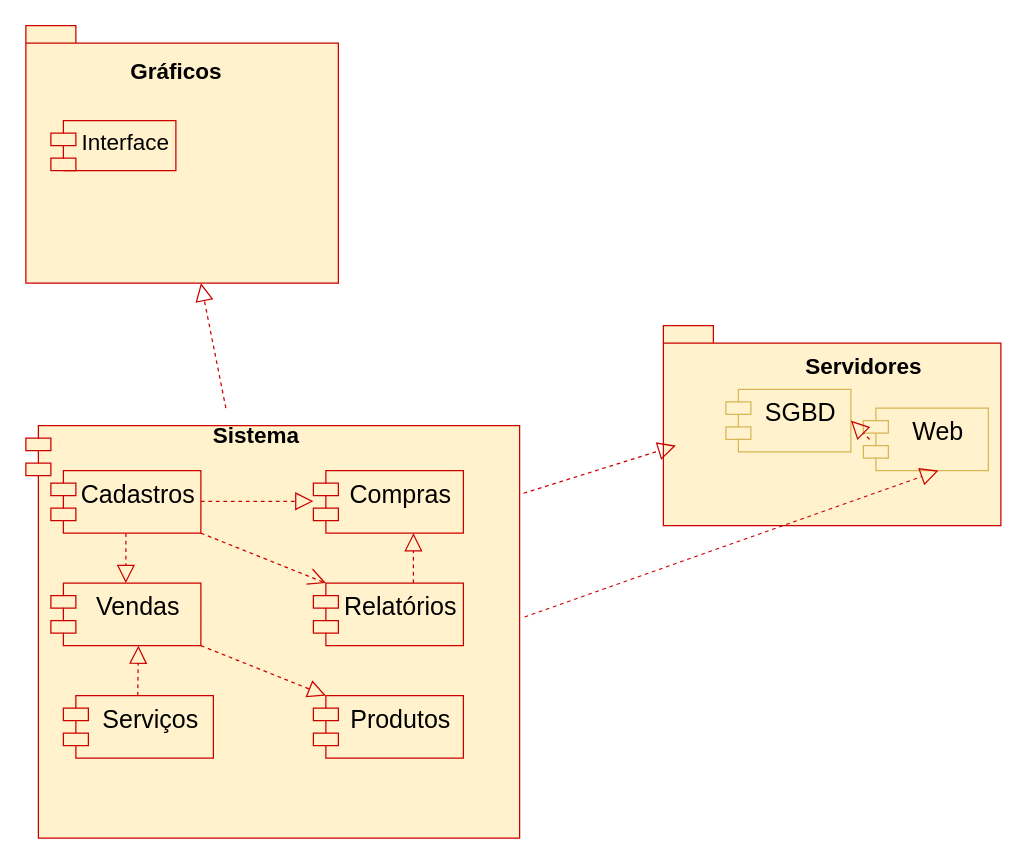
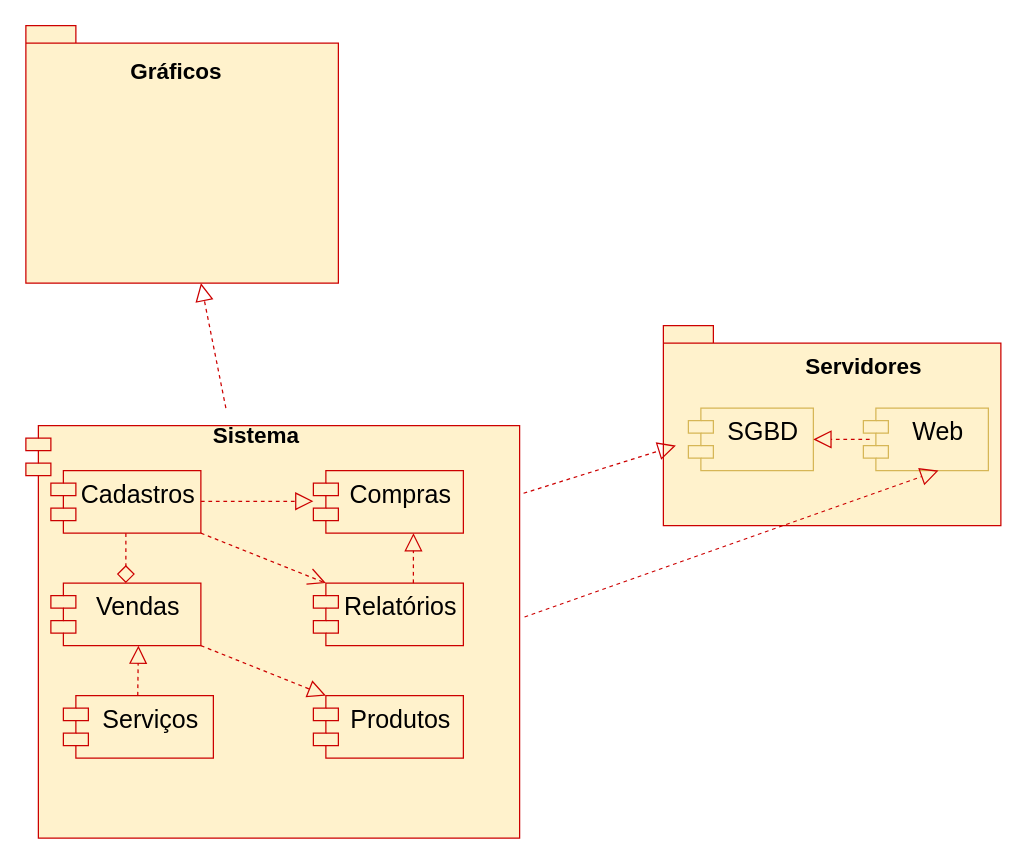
- <mxCell id="4" value="Interface" style="shape=module;align=left;spacingLeft=20;align=center;verticalAlign=top;fontSize=18;fillColor=#fff2cc;strokeColor=#CC0000;" vertex="1" parent="1"><mxGeometry x="40" y="96" width="100" height="40" as="geometry" /></mxCell>
- <mxCell id="15" value="SGBD" style="shape=module;align=left;spacingLeft=20;align=center;verticalAlign=top;strokeColor=#d6b656;fontSize=20;fillColor=#fff2cc;" vertex="1" parent="1"><mxGeometry x="580" y="311" width="100" height="50" as="geometry" /></mxCell>
+ <mxCell id="15" value="SGBD" style="shape=module;align=left;spacingLeft=20;align=center;verticalAlign=top;strokeColor=#d6b656;fontSize=20;fillColor=#fff2cc;" vertex="1" parent="1"><mxGeometry x="550" y="326" width="100" height="50" as="geometry" /></mxCell>
- <mxCell id="23" value="" style="endArrow=block;dashed=1;endFill=0;endSize=12;html=1;strokeColor=#CC0000;fontSize=20;entryX=0.5;entryY=0;entryDx=0;entryDy=0;exitX=0.5;exitY=1;exitDx=0;exitDy=0;" edge="1" parent="1" source="7" target="11"><mxGeometry width="160" relative="1" as="geometry"><mxPoint x="130" y="446" as="sourcePoint" /><mxPoint x="270" y="476" as="targetPoint" /></mxGeometry></mxCell>
+ <mxCell id="23" value="" style="endArrow=diamond;dashed=1;endFill=0;endSize=12;html=1;strokeColor=#CC0000;fontSize=20;entryX=0.5;entryY=0;entryDx=0;entryDy=0;exitX=0.5;exitY=1;exitDx=0;exitDy=0;" edge="1" parent="1" source="7" target="11"><mxGeometry width="160" relative="1" as="geometry"><mxPoint x="130" y="446" as="sourcePoint" /><mxPoint x="270" y="476" as="targetPoint" /></mxGeometry></mxCell>
